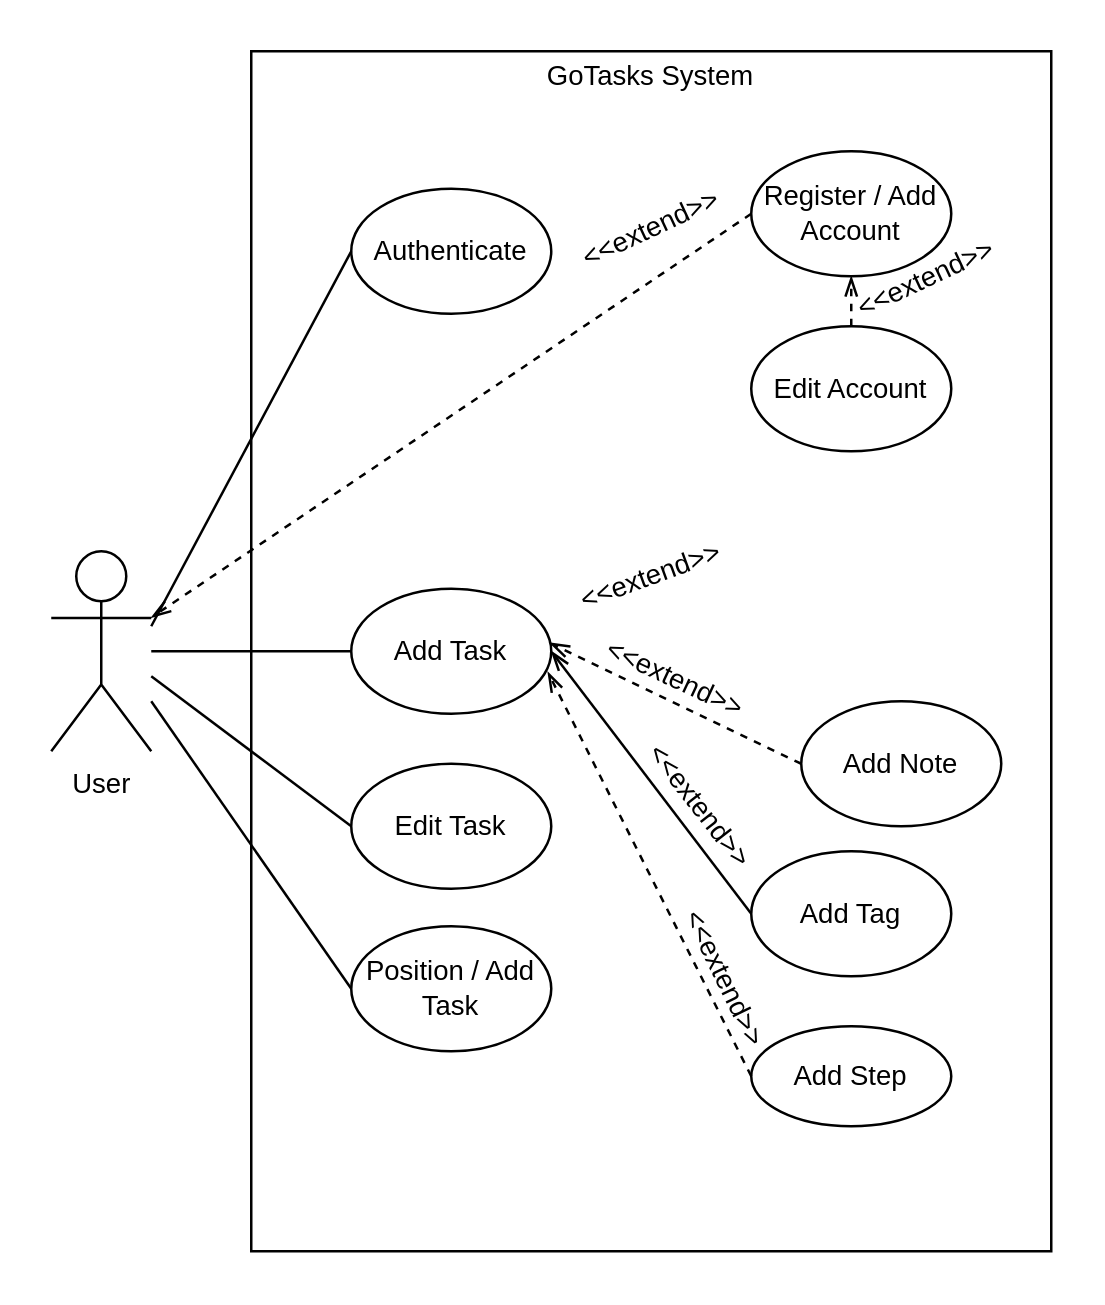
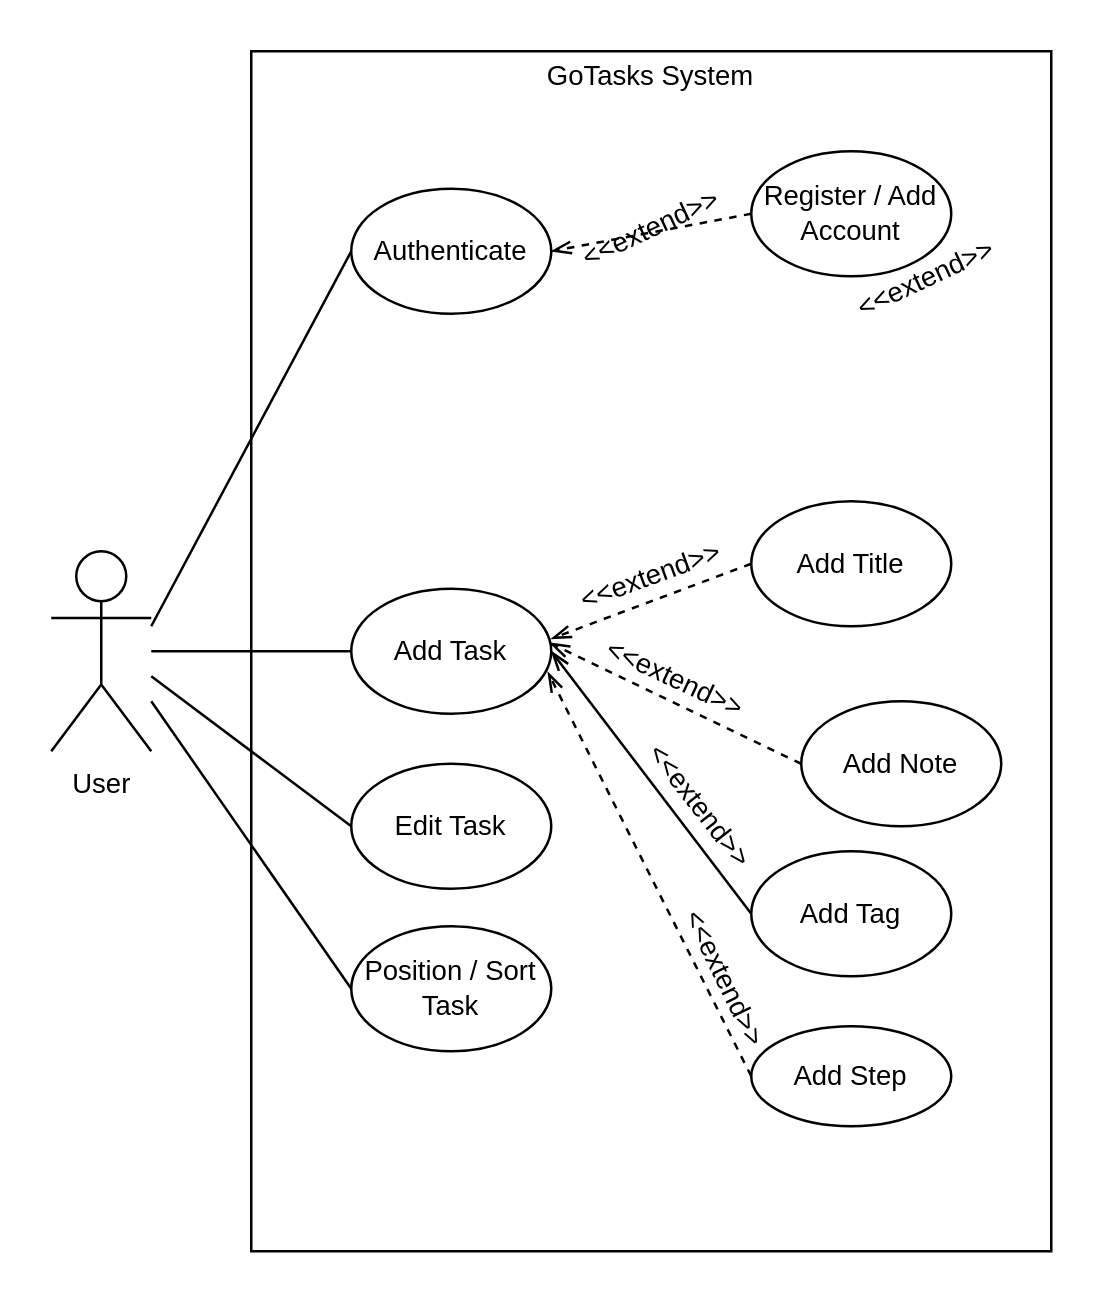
- <mxCell id="14" value="" style="endArrow=openThin;html=1;fontSize=11;exitX=0.5;exitY=0;exitDx=0;exitDy=0;entryX=0.5;entryY=1;entryDx=0;entryDy=0;dashed=1;targetPerimeterSpacing=0;endFill=0;" edge="1" parent="1" source="13" target="6"><mxGeometry width="50" height="50" relative="1" as="geometry"><mxPoint x="310" y="95" as="sourcePoint" /><mxPoint x="230" y="130" as="targetPoint" /></mxGeometry></mxCell>
- <mxCell id="13" value="Edit Account" style="ellipse;whiteSpace=wrap;html=1;fillColor=none;fontSize=11;" vertex="1" parent="1"><mxGeometry x="300" y="130" width="80" height="50" as="geometry" /></mxCell>
- <mxCell id="9" value="" style="endArrow=openThin;html=1;fontSize=11;exitX=0;exitY=0.5;exitDx=0;exitDy=0;dashed=1;targetPerimeterSpacing=0;endFill=0;" edge="1" parent="1" source="6" target="3"><mxGeometry width="50" height="50" relative="1" as="geometry"><mxPoint x="20" y="490" as="sourcePoint" /><mxPoint x="70" y="440" as="targetPoint" /></mxGeometry></mxCell>
+ <mxCell id="9" value="" style="endArrow=openThin;html=1;fontSize=11;exitX=0;exitY=0.5;exitDx=0;exitDy=0;entryX=1;entryY=0.5;entryDx=0;entryDy=0;dashed=1;targetPerimeterSpacing=0;endFill=0;" edge="1" parent="1" source="6" target="5"><mxGeometry width="50" height="50" relative="1" as="geometry"><mxPoint x="20" y="490" as="sourcePoint" /><mxPoint x="70" y="440" as="targetPoint" /></mxGeometry></mxCell>
+ <mxCell id="8" value="Add Title" style="ellipse;whiteSpace=wrap;html=1;fillColor=none;fontSize=11;" vertex="1" parent="1"><mxGeometry x="300" y="200" width="80" height="50" as="geometry" /></mxCell>
+ <mxCell id="11" value="" style="endArrow=openThin;html=1;fontSize=11;exitX=0;exitY=0.5;exitDx=0;exitDy=0;dashed=1;targetPerimeterSpacing=0;jumpSize=6;endSize=6;endFill=0;entryX=1;entryY=0.4;entryDx=0;entryDy=0;entryPerimeter=0;" edge="1" parent="1" source="8" target="7"><mxGeometry width="50" height="50" relative="1" as="geometry"><mxPoint x="300" y="219.5" as="sourcePoint" /><mxPoint x="230" y="255" as="targetPoint" /></mxGeometry></mxCell>
- <mxCell id="26" value="Position / Add Task" style="ellipse;whiteSpace=wrap;html=1;fillColor=none;fontSize=11;" vertex="1" parent="1"><mxGeometry x="140" y="370" width="80" height="50" as="geometry" /></mxCell>
+ <mxCell id="26" value="Position / Sort Task" style="ellipse;whiteSpace=wrap;html=1;fillColor=none;fontSize=11;" vertex="1" parent="1"><mxGeometry x="140" y="370" width="80" height="50" as="geometry" /></mxCell>
